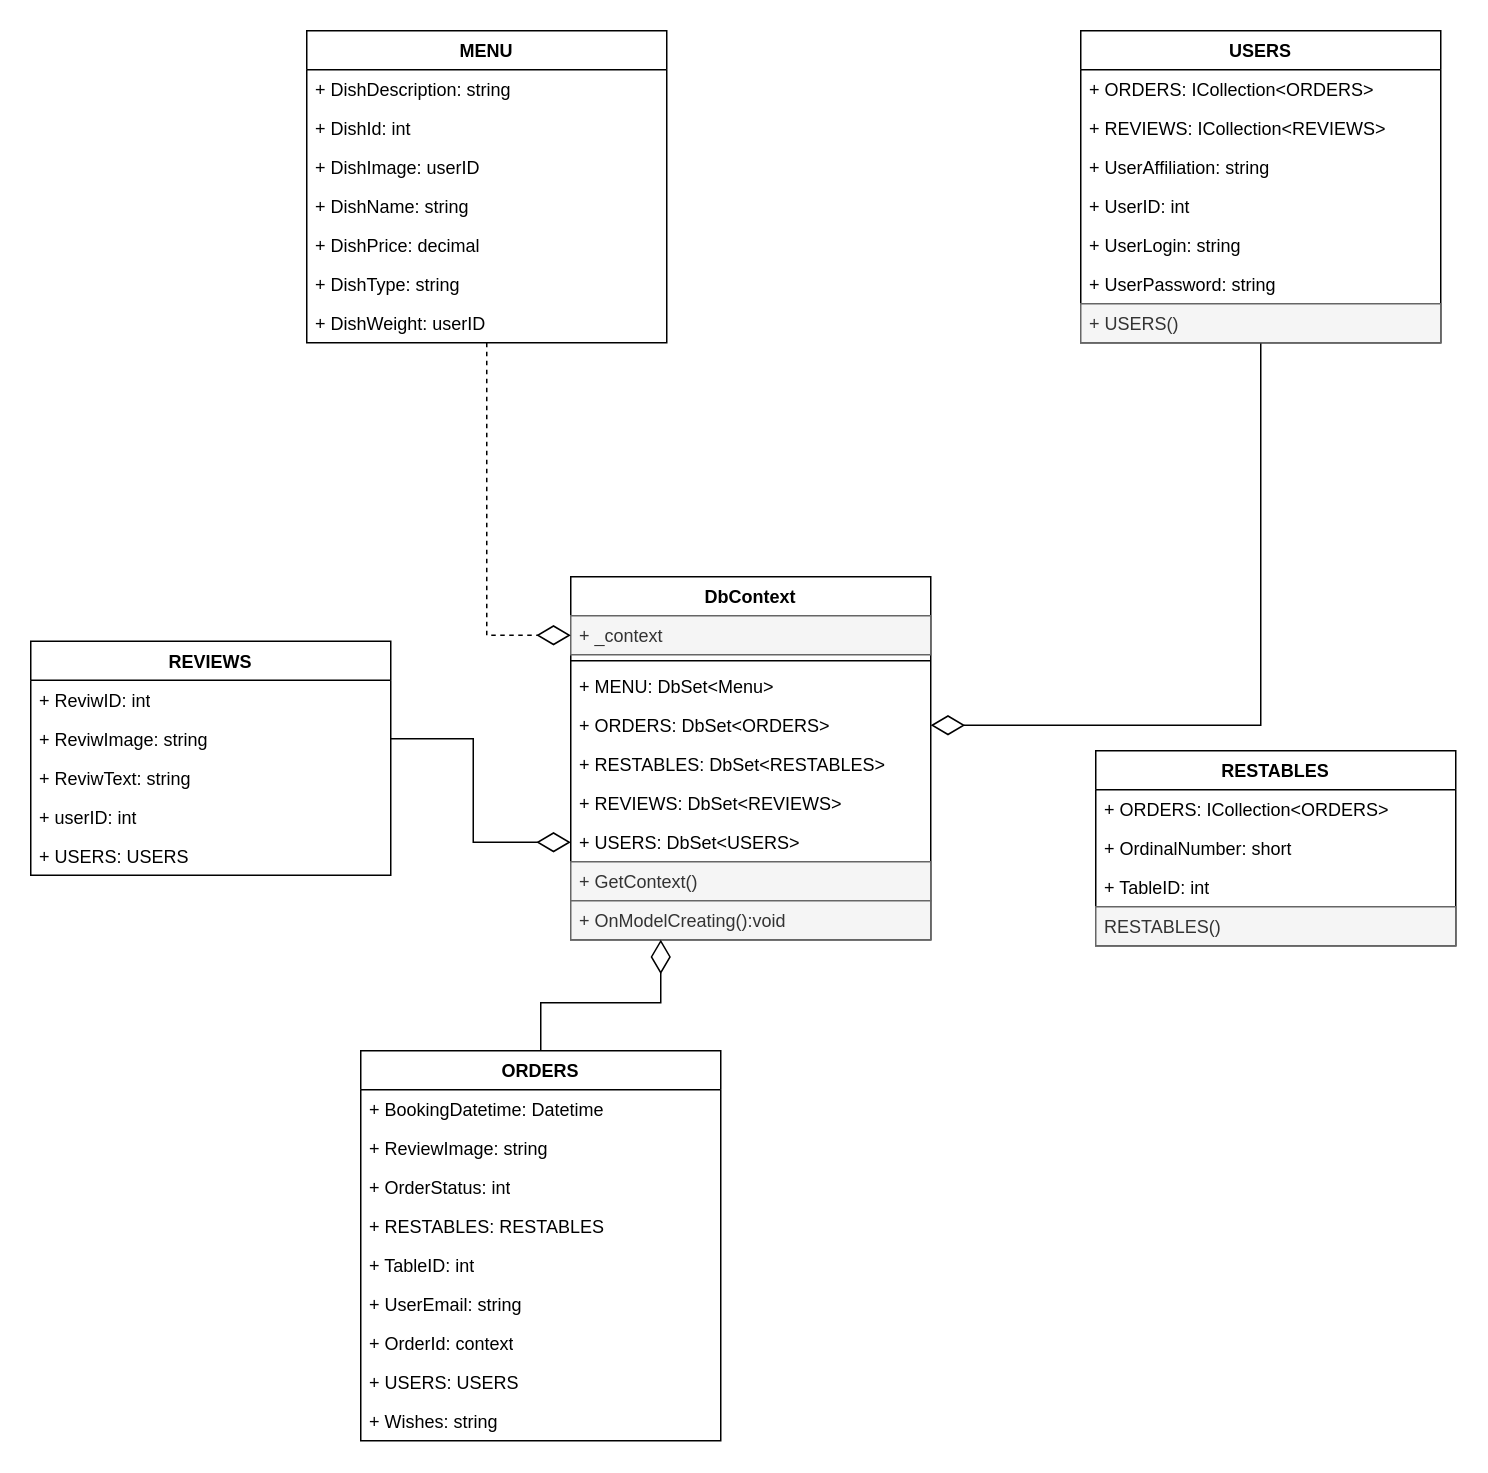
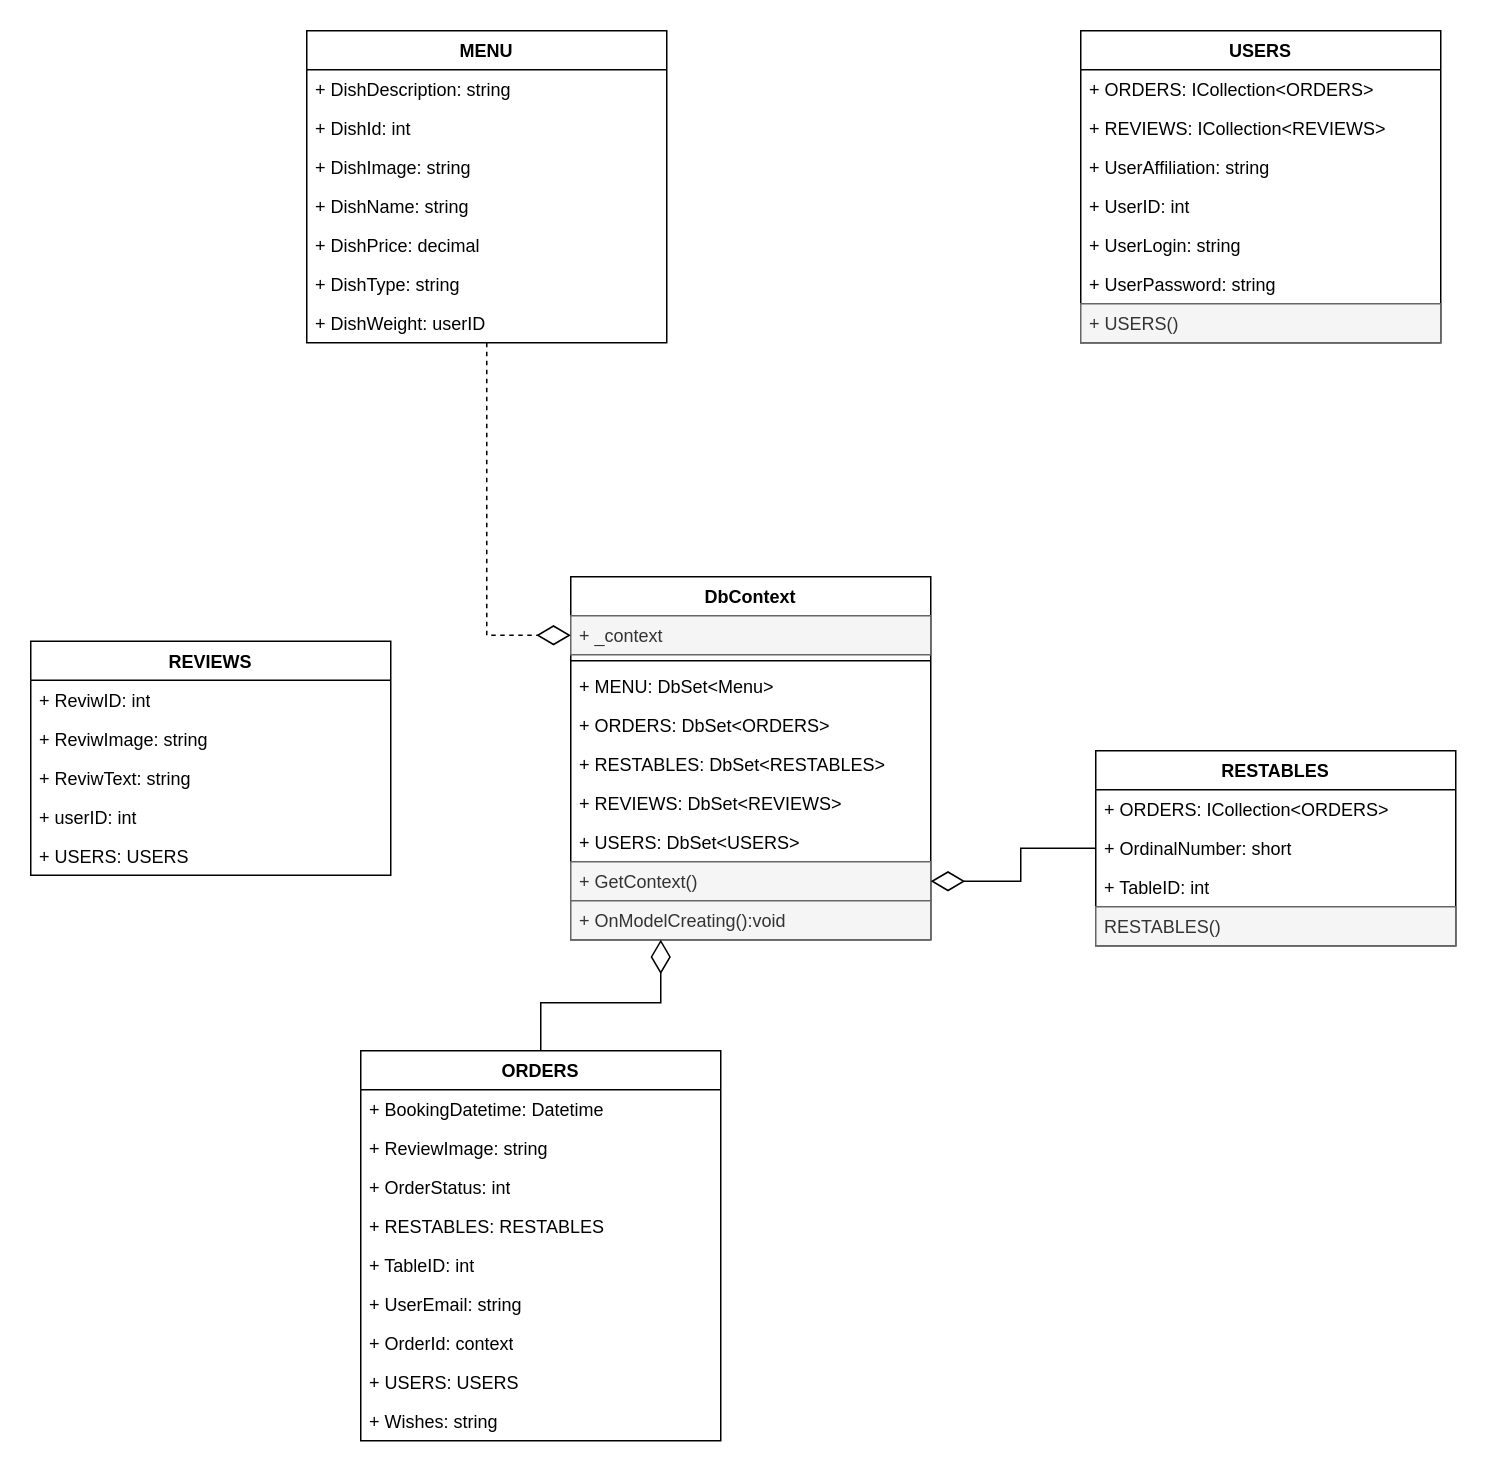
- <mxCell id="40" value="+ DishImage: userID" style="text;strokeColor=none;fillColor=none;align=left;verticalAlign=top;spacingLeft=4;spacingRight=4;overflow=hidden;rotatable=0;points=[[0,0.5],[1,0.5]];portConstraint=eastwest;whiteSpace=wrap;html=1;" vertex="1" parent="37"><mxGeometry y="78" width="240" height="26" as="geometry" /></mxCell>
+ <mxCell id="40" value="+ DishImage: string" style="text;strokeColor=none;fillColor=none;align=left;verticalAlign=top;spacingLeft=4;spacingRight=4;overflow=hidden;rotatable=0;points=[[0,0.5],[1,0.5]];portConstraint=eastwest;whiteSpace=wrap;html=1;" vertex="1" parent="37"><mxGeometry y="78" width="240" height="26" as="geometry" /></mxCell>
- <mxCell id="45" style="edgeStyle=orthogonalEdgeStyle;rounded=0;orthogonalLoop=1;jettySize=auto;html=1;fontFamily=Helvetica;fontSize=12;fontColor=default;endSize=20;endArrow=diamondThin;endFill=0;" edge="1" parent="1" source="46" target="6"><mxGeometry relative="1" as="geometry" /></mxCell>
- <mxCell id="18" style="edgeStyle=orthogonalEdgeStyle;rounded=0;orthogonalLoop=1;jettySize=auto;html=1;fontFamily=Helvetica;fontSize=12;fontColor=default;endArrow=diamondThin;endFill=0;endSize=20;" edge="1" parent="1" source="14" target="9"><mxGeometry relative="1" as="geometry" /></mxCell>
+ <mxCell id="30" style="edgeStyle=orthogonalEdgeStyle;rounded=0;orthogonalLoop=1;jettySize=auto;html=1;fontFamily=Helvetica;fontSize=12;fontColor=default;endArrow=diamondThin;endFill=0;endSize=20;" edge="1" parent="1" source="31" target="10"><mxGeometry relative="1" as="geometry" /></mxCell>
